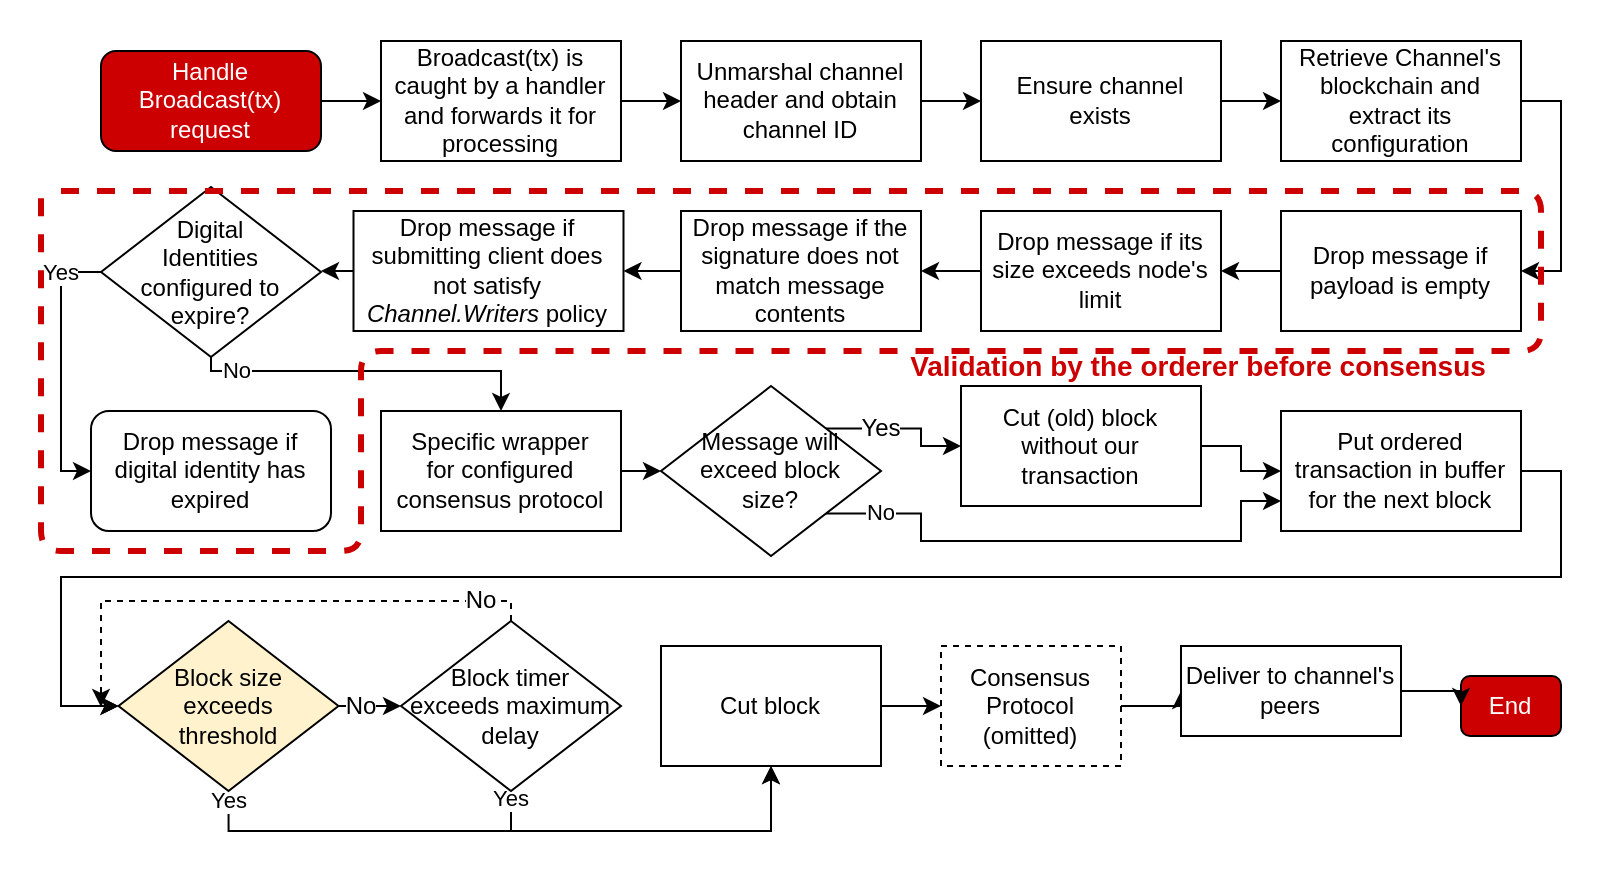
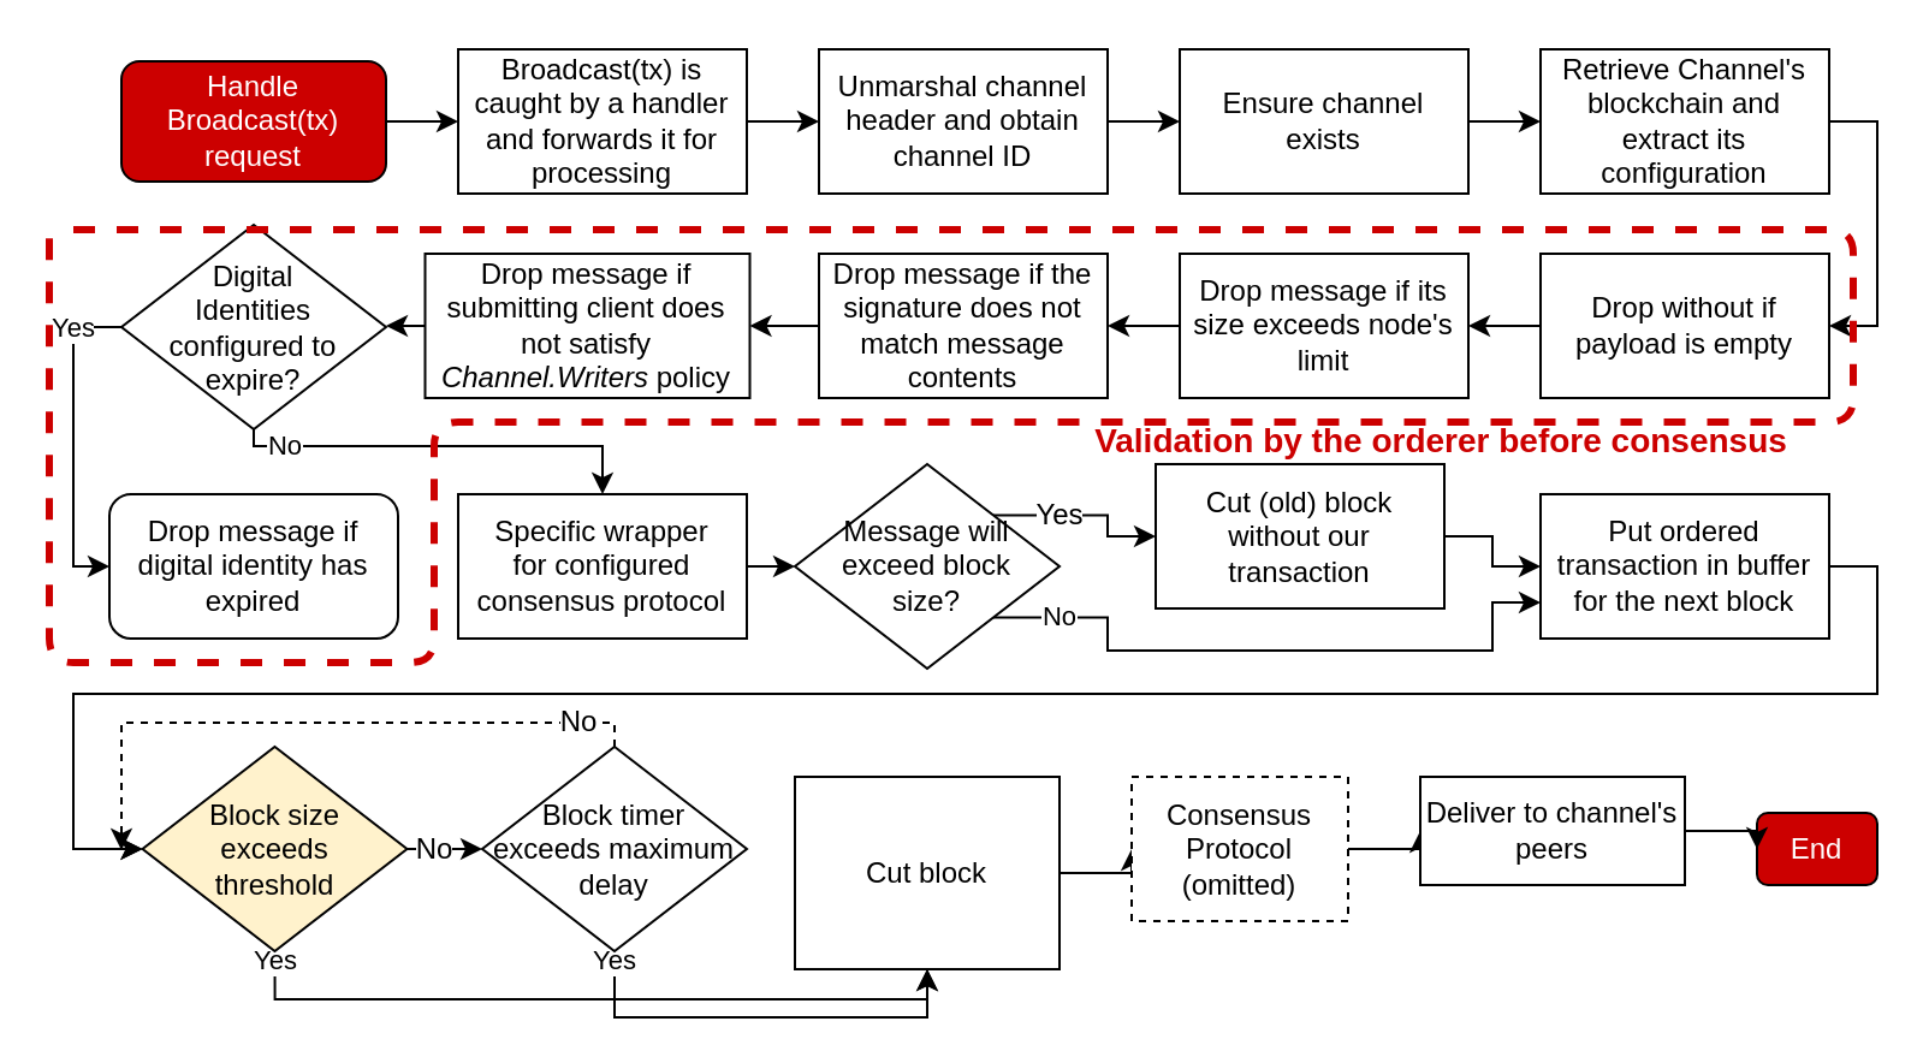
- <mxCell id="13" value="Drop message if payload is empty" style="rounded=0;whiteSpace=wrap;html=1;" parent="1" vertex="1"><mxGeometry x="640" y="105" width="120" height="60" as="geometry" /></mxCell>
+ <mxCell id="13" value="Drop without if payload is empty" style="rounded=0;whiteSpace=wrap;html=1;" parent="1" vertex="1"><mxGeometry x="640" y="105" width="120" height="60" as="geometry" /></mxCell>
- <mxCell id="44" value="Cut block" style="rounded=0;whiteSpace=wrap;html=1;" parent="1" vertex="1"><mxGeometry x="330" y="322.5" width="110" height="60" as="geometry" /></mxCell>
+ <mxCell id="44" value="Cut block" style="rounded=0;whiteSpace=wrap;html=1;" parent="1" vertex="1"><mxGeometry x="330" y="322.5" width="110" height="80" as="geometry" /></mxCell>
